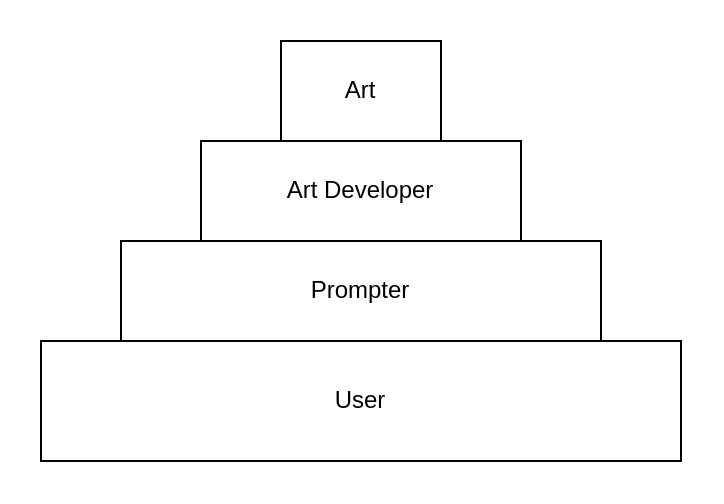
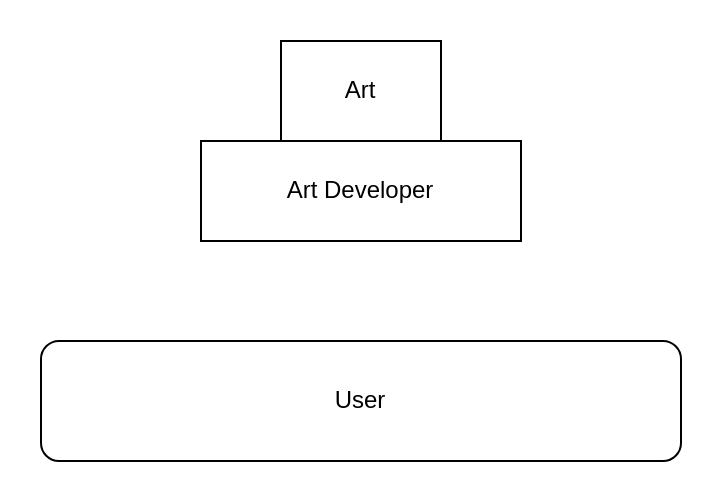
- <mxCell id="4" value="Prompter" style="rounded=0;whiteSpace=wrap;html=1;" vertex="1" parent="1"><mxGeometry x="60" y="120" width="240" height="50" as="geometry" /></mxCell>
- <mxCell id="5" value="User" style="rounded=0;whiteSpace=wrap;html=1;" vertex="1" parent="1"><mxGeometry y="170" width="320" height="60" as="geometry" x="20" /></mxCell>
+ <mxCell id="5" value="User" style="whiteSpace=wrap;html=1;rounded=1;" vertex="1" parent="1"><mxGeometry y="170" width="320" height="60" as="geometry" x="20" /></mxCell>
